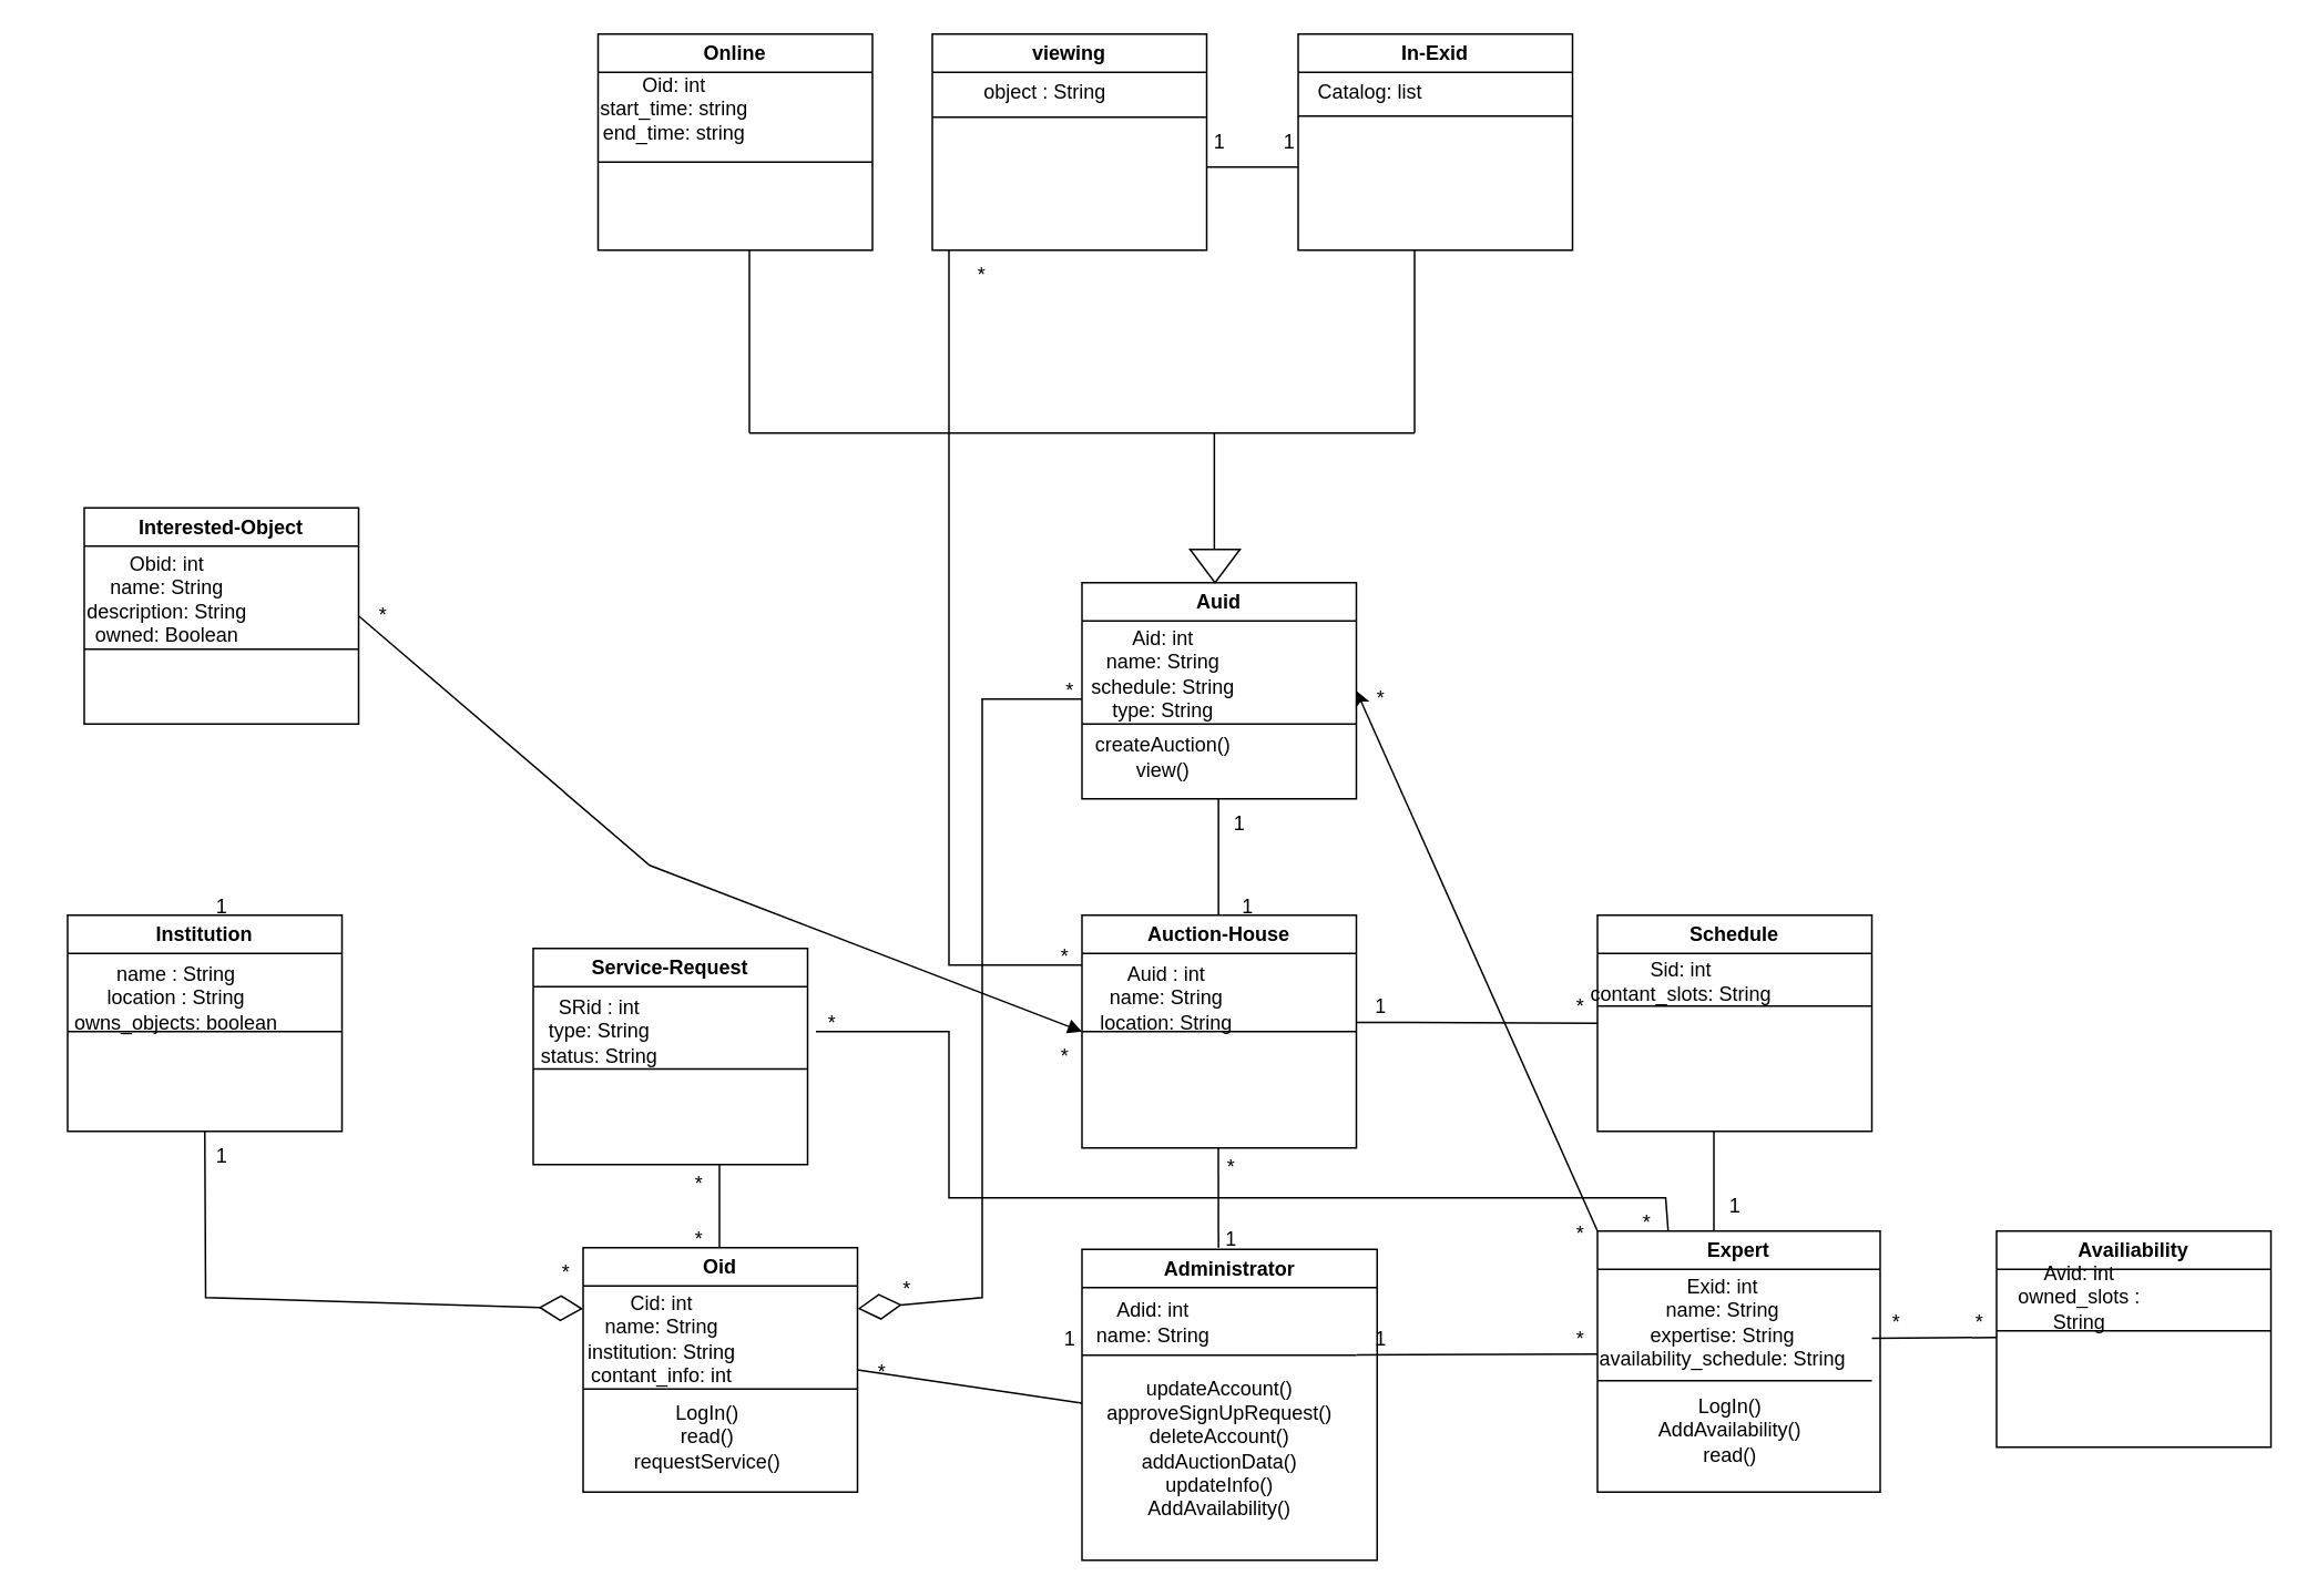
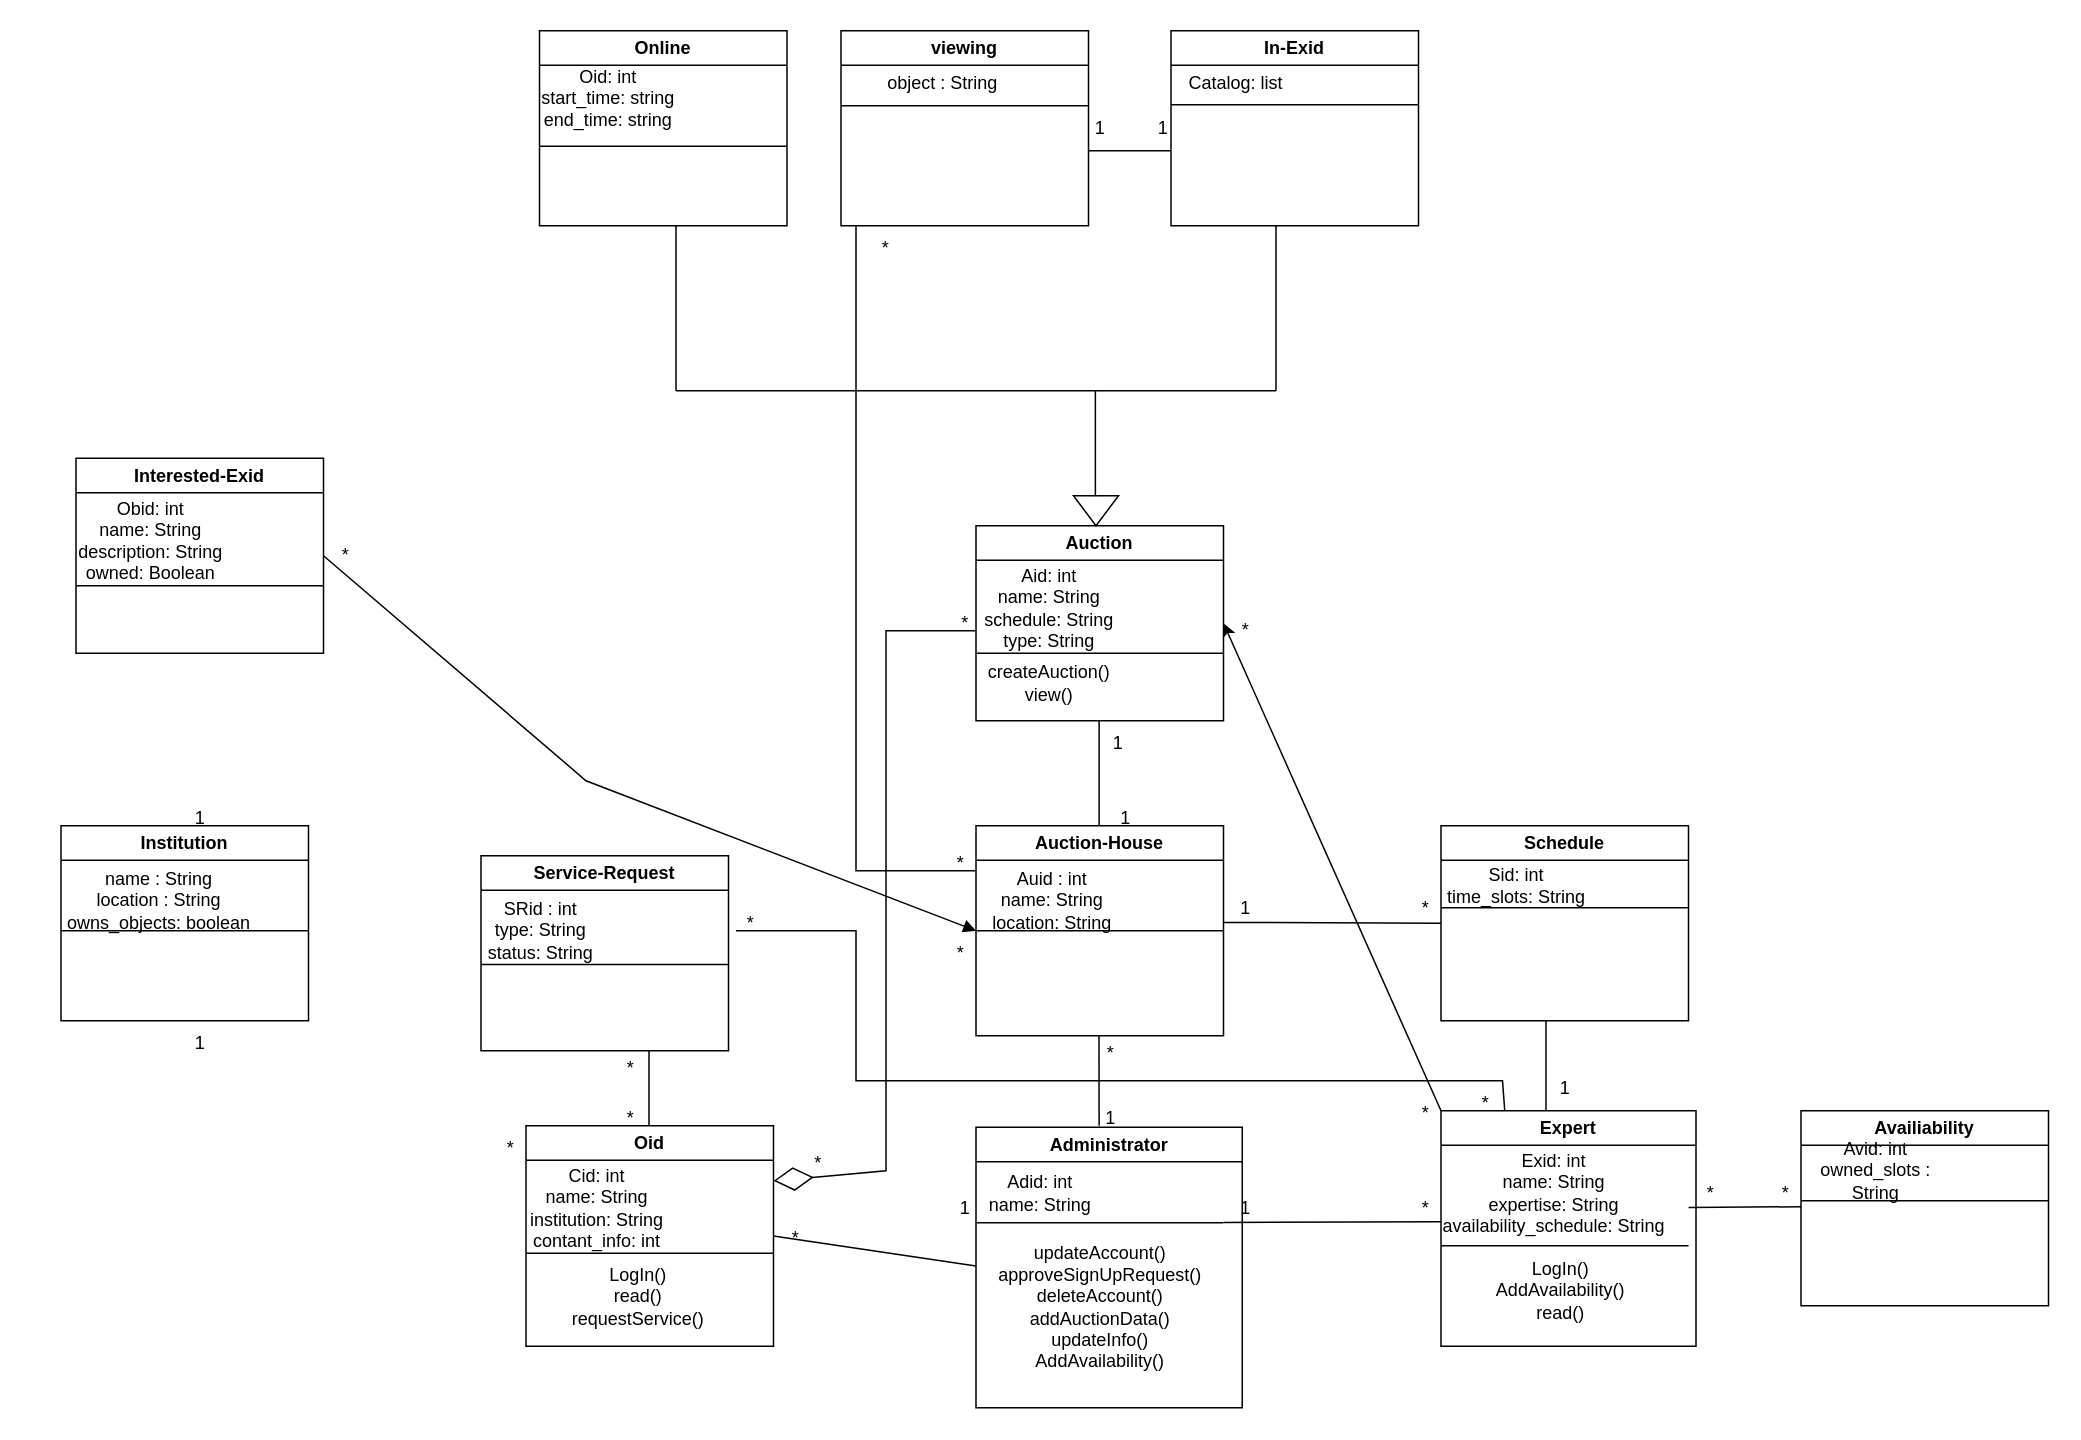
- <mxCell id="57" value="Interested-Object" style="swimlane;whiteSpace=wrap;html=1;" parent="1" vertex="1"><mxGeometry x="50" y="305" width="165" height="130" as="geometry" /></mxCell>
+ <mxCell id="57" value="Interested-Exid" style="swimlane;whiteSpace=wrap;html=1;" parent="1" vertex="1"><mxGeometry x="50" y="305" width="165" height="130" as="geometry" /></mxCell>
- <mxCell id="2" value="Auid" style="swimlane;whiteSpace=wrap;html=1;" parent="1" vertex="1"><mxGeometry x="650" y="350" width="165" height="130" as="geometry" /></mxCell>
+ <mxCell id="2" value="Auction" style="swimlane;whiteSpace=wrap;html=1;" parent="1" vertex="1"><mxGeometry x="650" y="350" width="165" height="130" as="geometry" /></mxCell>
- <mxCell id="29" value="Sid: int&lt;div&gt;contant_slots: String&lt;/div&gt;" style="text;html=1;align=center;verticalAlign=middle;resizable=0;points=[];autosize=1;strokeColor=none;fillColor=none;" parent="28" vertex="1"><mxGeometry x="-10" y="20" width="120" height="40" as="geometry" /></mxCell>
+ <mxCell id="29" value="Sid: int&lt;div&gt;time_slots: String&lt;/div&gt;" style="text;html=1;align=center;verticalAlign=middle;resizable=0;points=[];autosize=1;strokeColor=none;fillColor=none;" parent="28" vertex="1"><mxGeometry x="-10" y="20" width="120" height="40" as="geometry" /></mxCell>
- <mxCell id="60" value="" style="endArrow=diamondThin;endFill=0;endSize=24;html=1;rounded=0;exitX=0.5;exitY=1;exitDx=0;exitDy=0;entryX=0;entryY=0.25;entryDx=0;entryDy=0;" parent="1" source="54" target="46" edge="1"><mxGeometry width="160" relative="1" as="geometry"><mxPoint x="120" y="790" as="sourcePoint" /><mxPoint x="280" y="790" as="targetPoint" /><Array as="points"><mxPoint x="123" y="780" /></Array></mxGeometry></mxCell>
